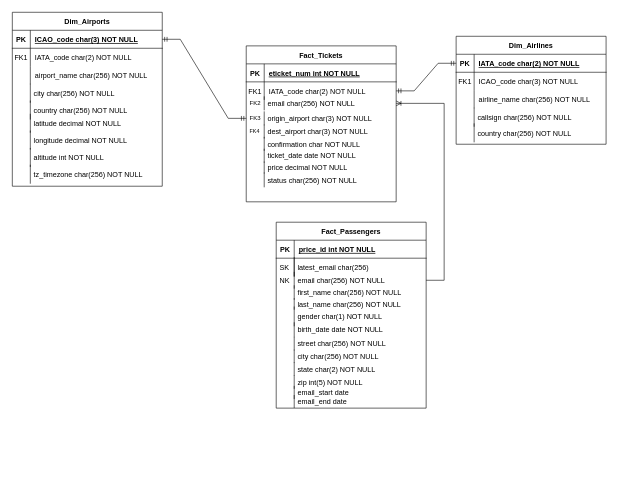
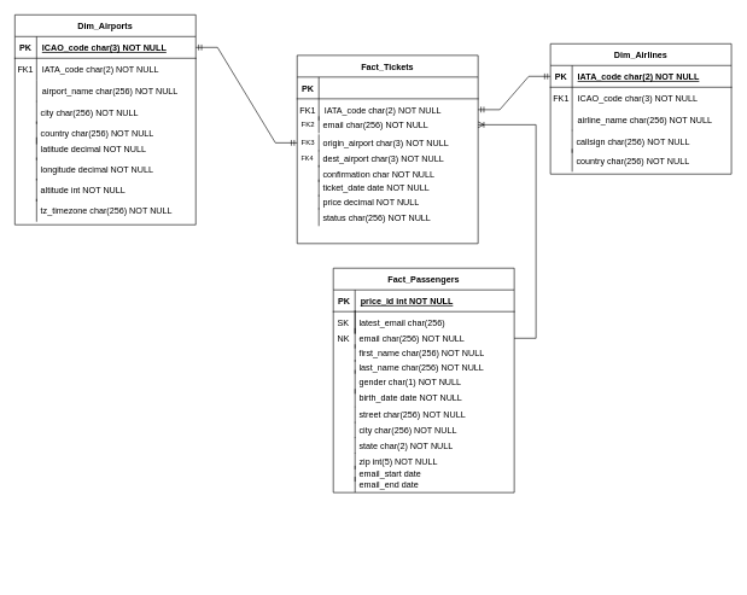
- <mxCell id="65" value="eticket_num int NOT NULL " style="shape=partialRectangle;overflow=hidden;connectable=0;fillColor=none;top=0;left=0;bottom=0;right=0;align=left;spacingLeft=6;fontStyle=5;" parent="63" vertex="1"><mxGeometry x="30" width="220" height="30" as="geometry"><mxRectangle width="220" height="30" as="alternateBounds" /></mxGeometry></mxCell>
